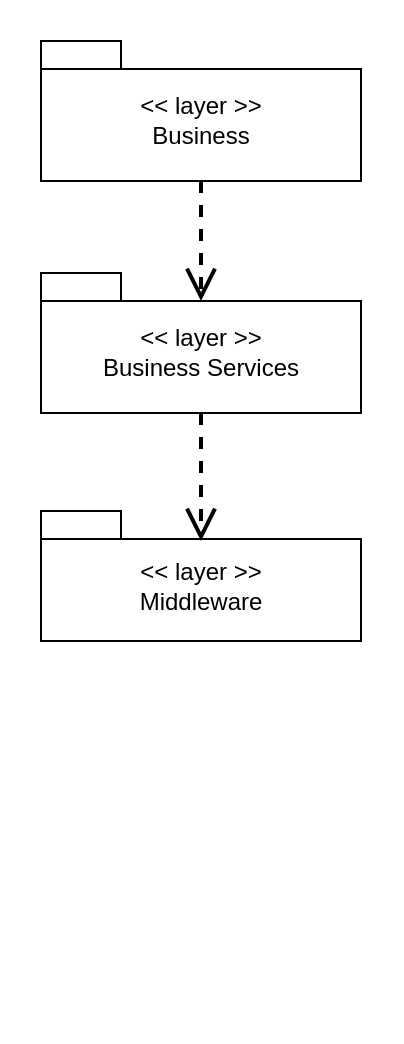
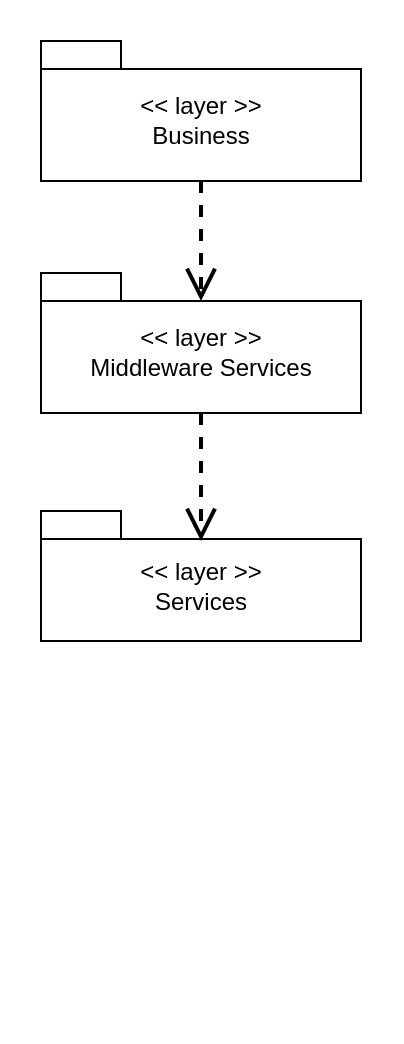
- <mxCell id="4" value="&lt;span style=&quot;font-weight: normal&quot;&gt;&amp;lt;&amp;lt; layer &amp;gt;&amp;gt;&lt;br&gt;Business Services&lt;br&gt;&lt;/span&gt;" style="shape=folder;fontStyle=1;spacingTop=10;tabWidth=40;tabHeight=14;tabPosition=left;html=1;" parent="1" vertex="1"><mxGeometry x="20" y="136" width="160" height="70" as="geometry" /></mxCell>
+ <mxCell id="4" value="&lt;span style=&quot;font-weight: normal&quot;&gt;&amp;lt;&amp;lt; layer &amp;gt;&amp;gt;&lt;br&gt;Middleware Services&lt;br&gt;&lt;/span&gt;" style="shape=folder;fontStyle=1;spacingTop=10;tabWidth=40;tabHeight=14;tabPosition=left;html=1;" parent="1" vertex="1"><mxGeometry x="20" y="136" width="160" height="70" as="geometry" /></mxCell>
- <mxCell id="5" value="&lt;span style=&quot;font-weight: normal&quot;&gt;&amp;lt;&amp;lt; layer &amp;gt;&amp;gt;&lt;br&gt;Middleware&lt;br&gt;&lt;/span&gt;" style="shape=folder;fontStyle=1;spacingTop=10;tabWidth=40;tabHeight=14;tabPosition=left;html=1;" parent="1" vertex="1"><mxGeometry x="20" y="255" width="160" height="65" as="geometry" /></mxCell>
+ <mxCell id="5" value="&lt;span style=&quot;font-weight: normal&quot;&gt;&amp;lt;&amp;lt; layer &amp;gt;&amp;gt;&lt;br&gt;Services&lt;br&gt;&lt;/span&gt;" style="shape=folder;fontStyle=1;spacingTop=10;tabWidth=40;tabHeight=14;tabPosition=left;html=1;" parent="1" vertex="1"><mxGeometry x="20" y="255" width="160" height="65" as="geometry" /></mxCell>
